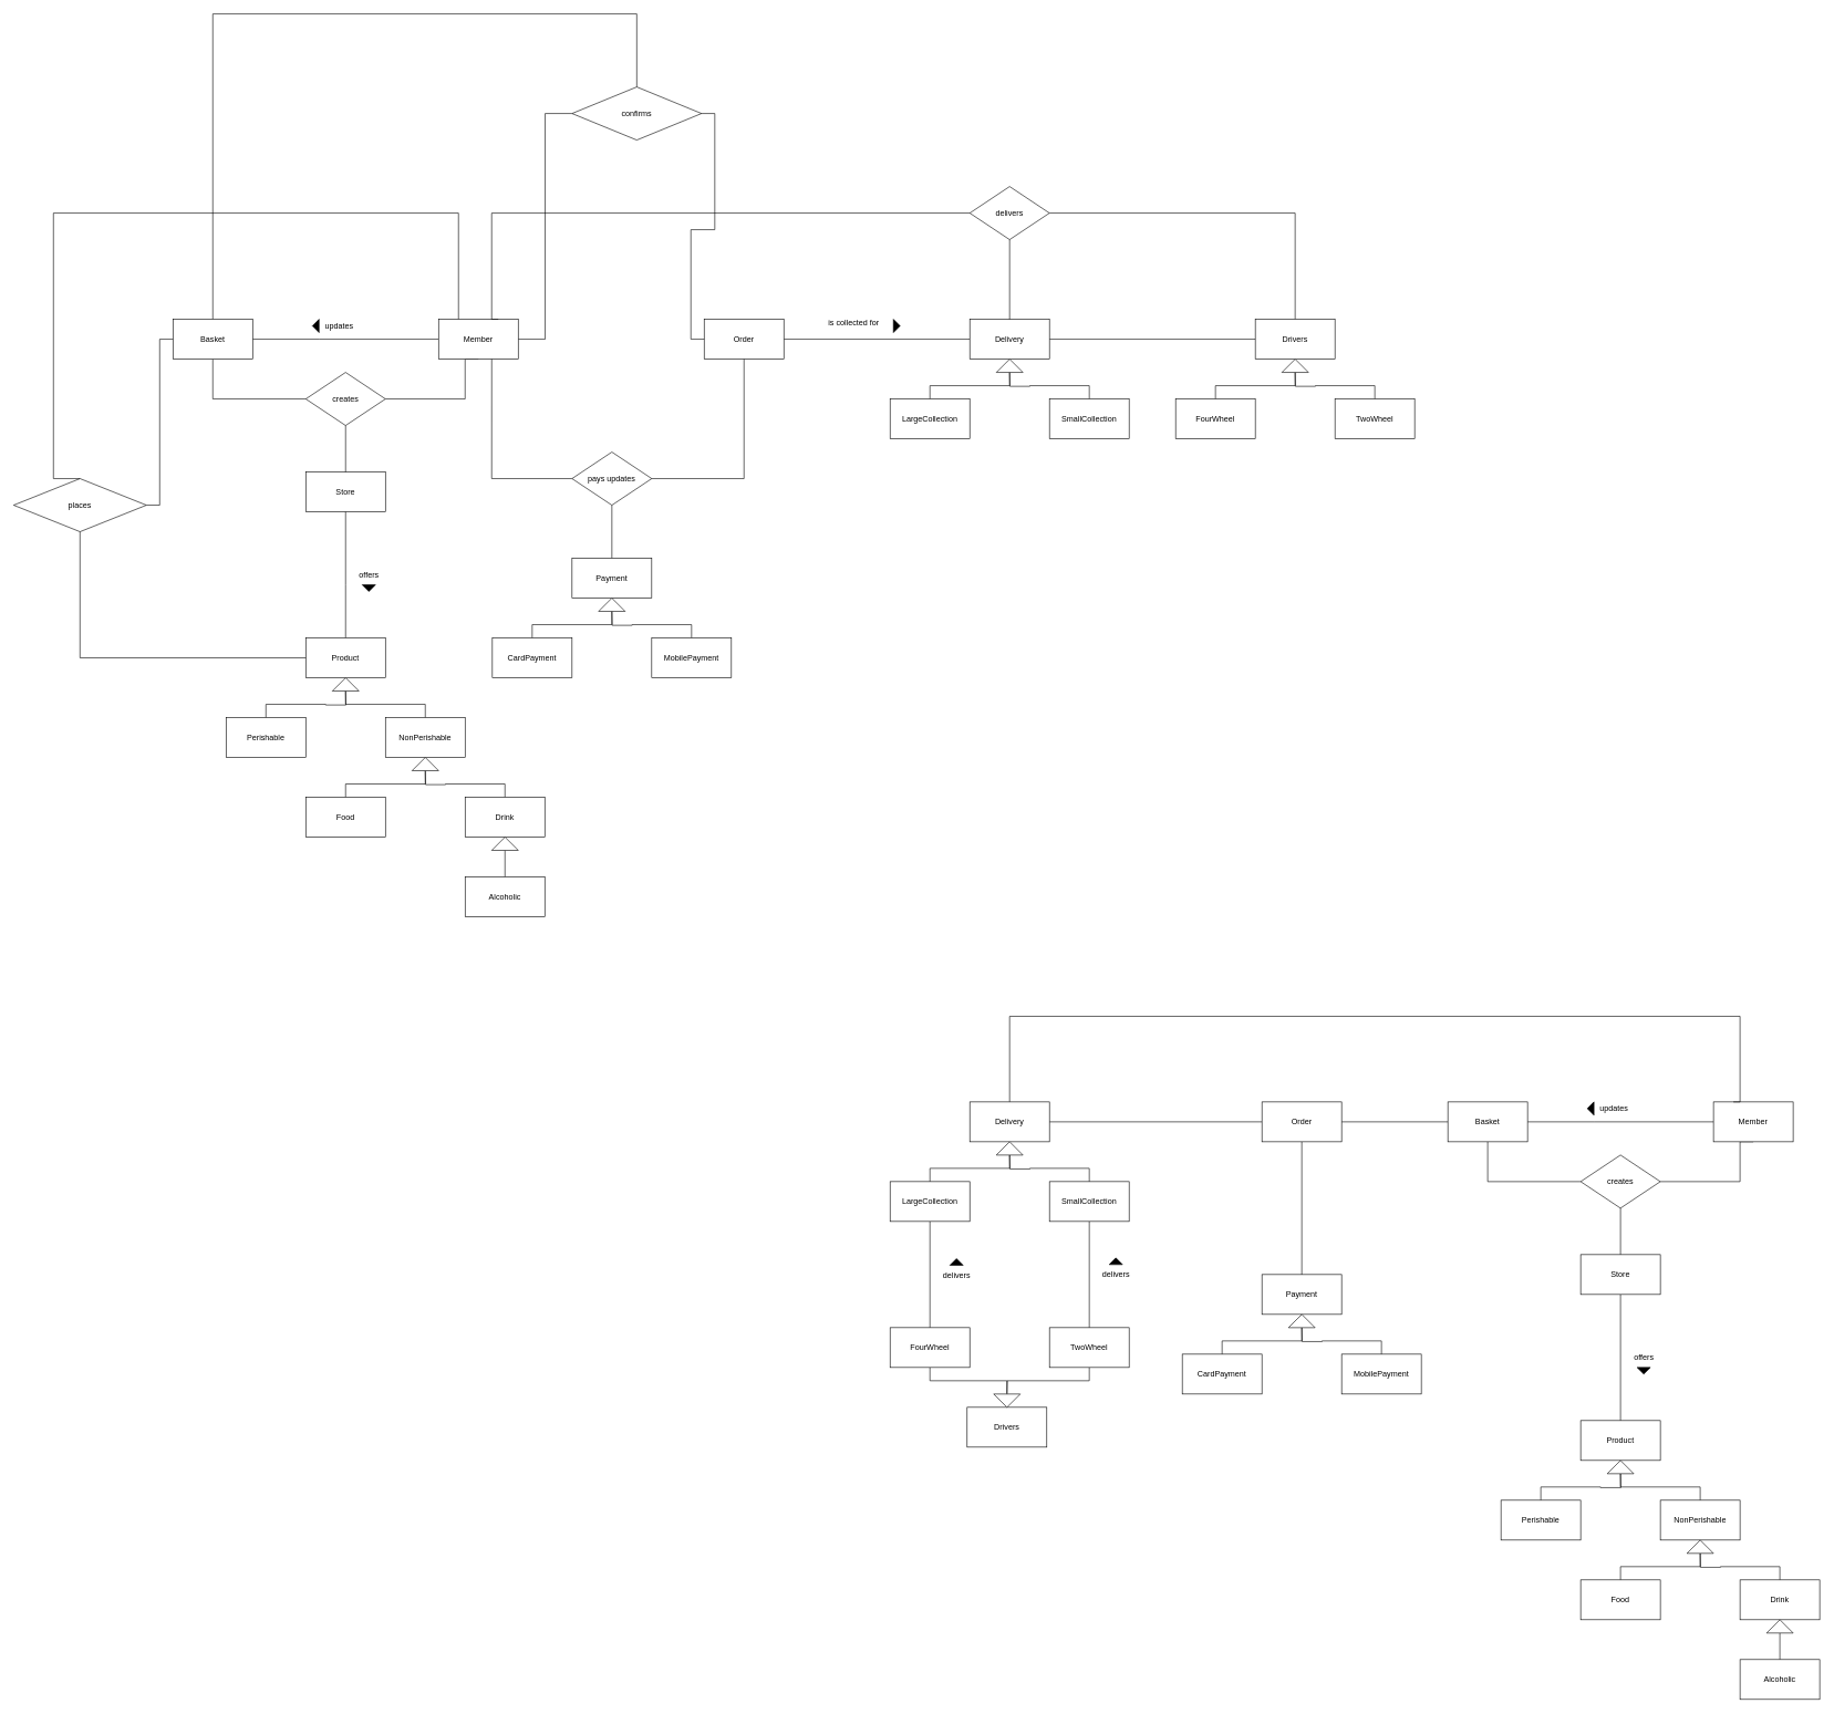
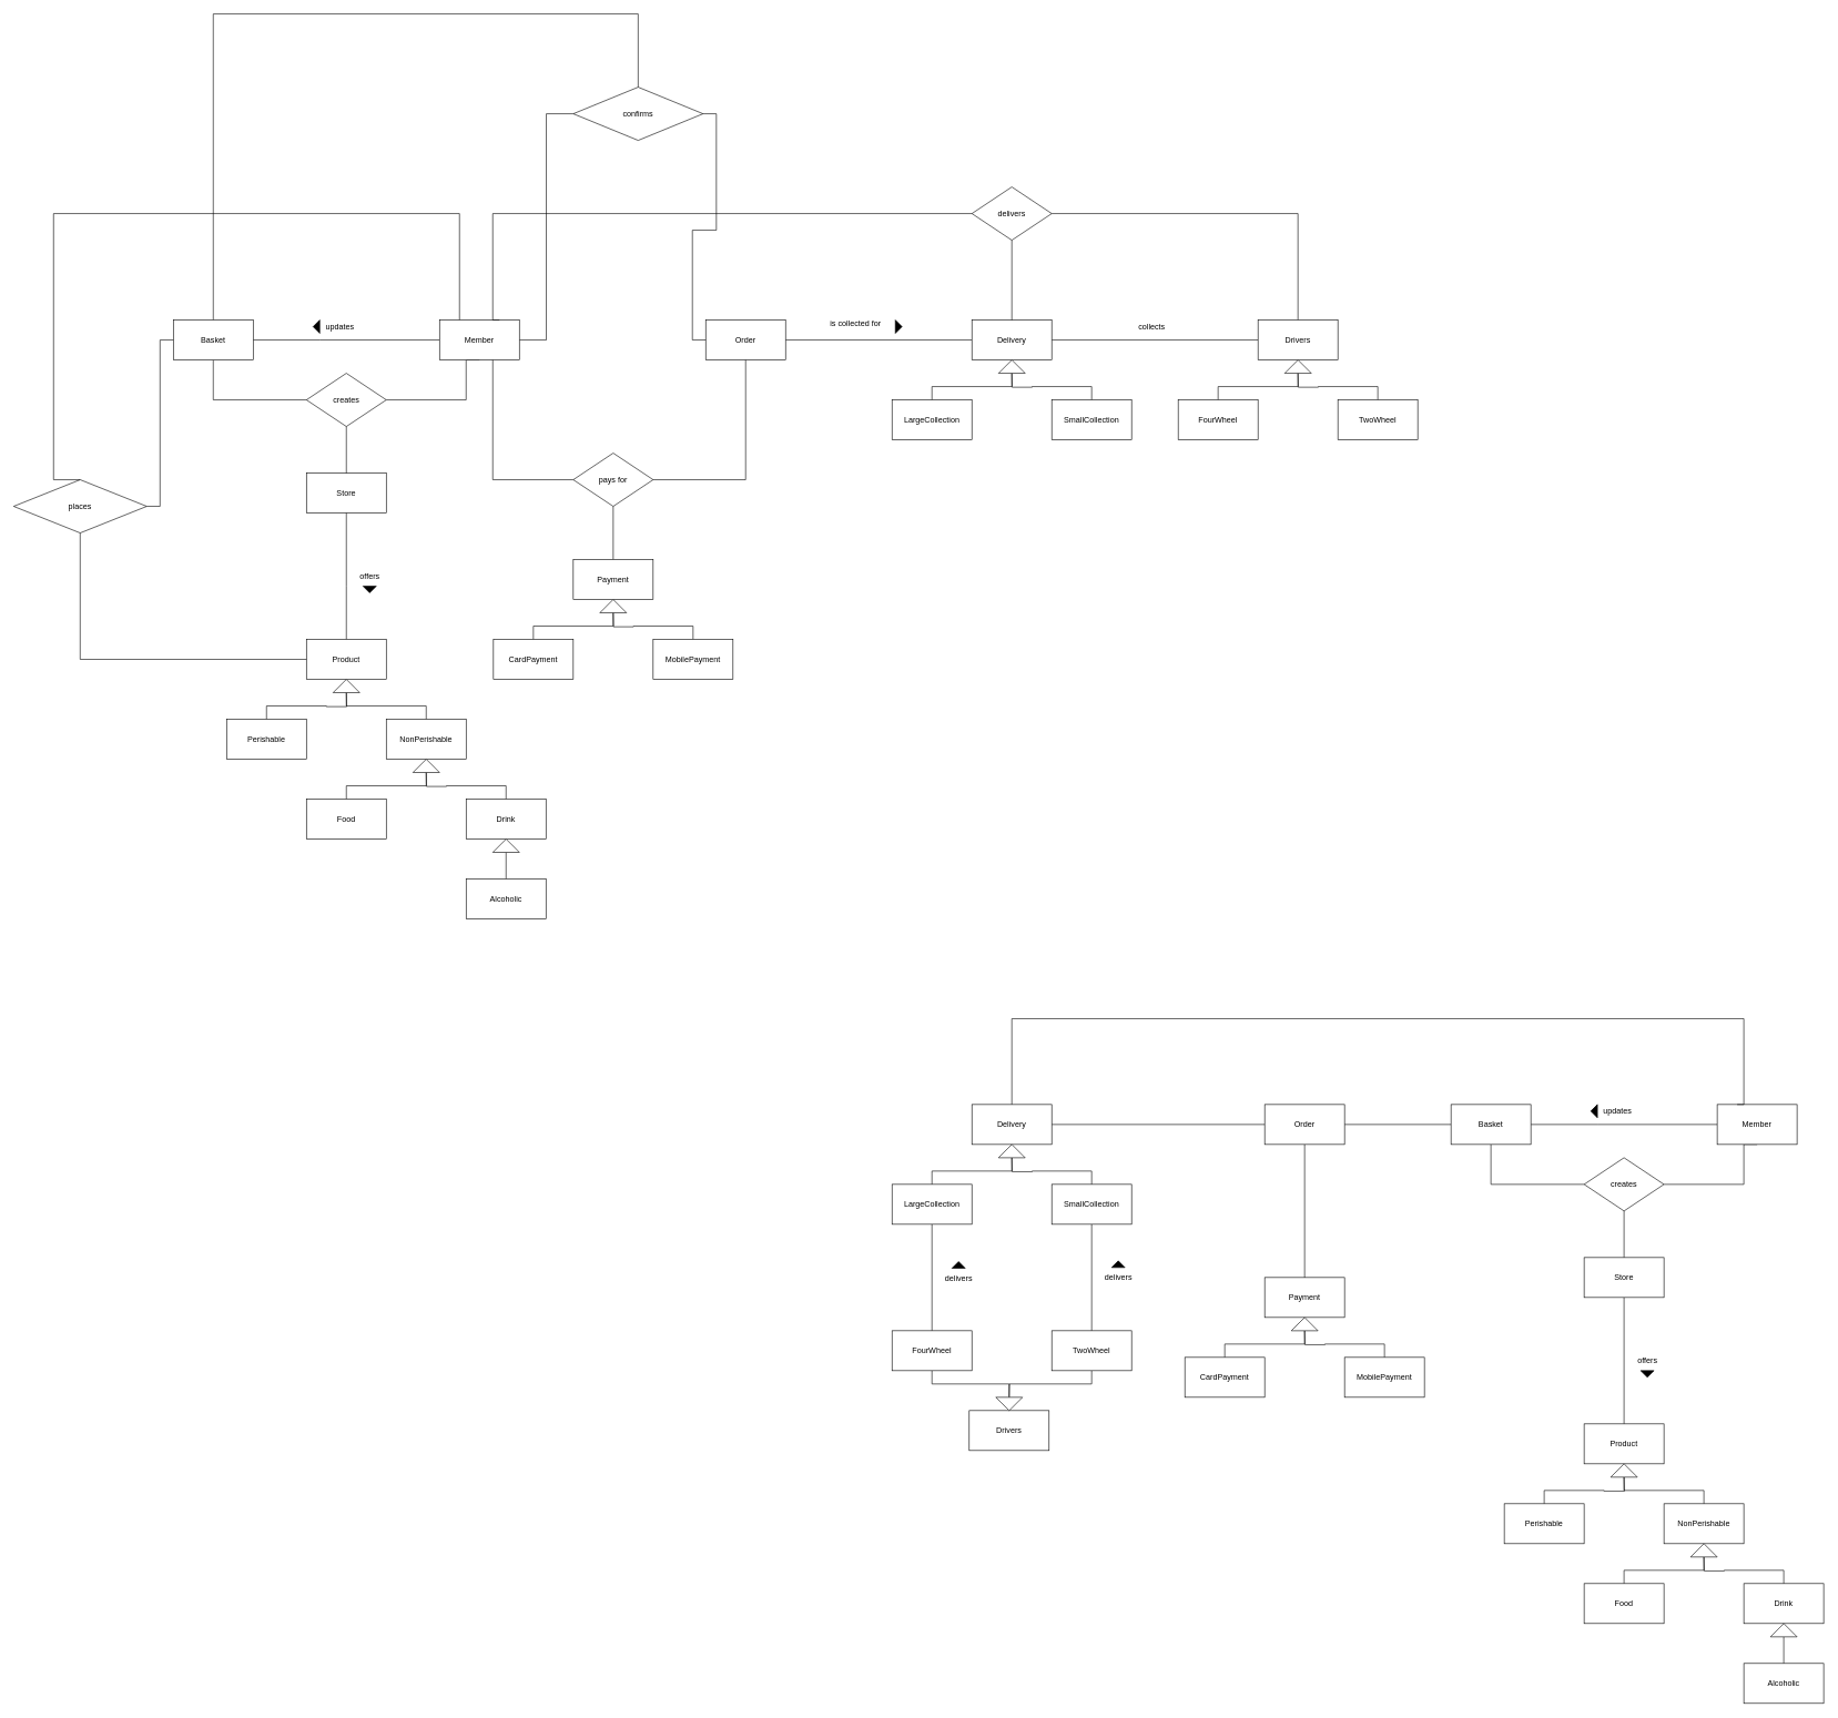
+ <mxCell id="62" value="collects" style="text;html=1;align=center;verticalAlign=middle;resizable=0;points=[];autosize=1;" parent="1" vertex="1"><mxGeometry x="1700" y="480" width="60" height="20" as="geometry" /></mxCell>
- <mxCell id="58" value="pays updates" style="rhombus;whiteSpace=wrap;html=1;fillColor=none;" parent="1" vertex="1"><mxGeometry x="861" y="680" width="120" height="80" as="geometry" /></mxCell>
+ <mxCell id="58" value="pays for" style="rhombus;whiteSpace=wrap;html=1;fillColor=none;" parent="1" vertex="1"><mxGeometry x="861" y="680" width="120" height="80" as="geometry" /></mxCell>
